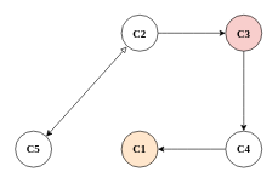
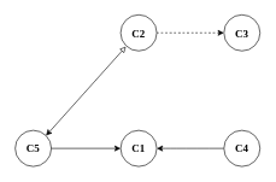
- <mxCell id="5" style="edgeStyle=orthogonalEdgeStyle;curved=1;rounded=0;orthogonalLoop=1;jettySize=auto;html=1;exitX=1;exitY=0.5;exitDx=0;exitDy=0;entryX=0;entryY=0.5;entryDx=0;entryDy=0;fontFamily=Verdana;fontSize=15;startArrow=none;startFill=0;endArrow=classic;endFill=1;" edge="1" parent="1" source="6" target="10"><mxGeometry x="202" y="165" as="geometry" /></mxCell>
+ <mxCell id="5" style="edgeStyle=orthogonalEdgeStyle;curved=1;rounded=0;orthogonalLoop=1;jettySize=auto;html=1;exitX=1;exitY=0.5;exitDx=0;exitDy=0;entryX=0;entryY=0.5;entryDx=0;entryDy=0;fontFamily=Verdana;fontSize=15;startArrow=none;startFill=0;endArrow=classic;endFill=1;dashed=1;" edge="1" parent="1" source="6" target="10"><mxGeometry x="202" y="165" as="geometry" /></mxCell>
- <mxCell id="10" value="C3" style="ellipse;whiteSpace=wrap;html=1;aspect=fixed;align=center;fontFamily=Verdana;fontStyle=1;fontSize=15;rotation=0;fillColor=#f8cecc;" vertex="1" parent="1"><mxGeometry x="309" y="20" width="50" height="50" as="geometry" /></mxCell>
+ <mxCell id="10" value="C3" style="ellipse;whiteSpace=wrap;html=1;aspect=fixed;align=center;fontFamily=Verdana;fontStyle=1;fontSize=15;rotation=0;" vertex="1" parent="1"><mxGeometry x="309" y="20" width="50" height="50" as="geometry" /></mxCell>
- <mxCell id="11" value="" style="edgeStyle=orthogonalEdgeStyle;curved=1;rounded=0;orthogonalLoop=1;jettySize=auto;html=1;fontFamily=Verdana;fontSize=15;startArrow=classic;startFill=1;endArrow=none;endFill=0;" edge="1" parent="1" source="9" target="10"><mxGeometry x="202" y="165" as="geometry" /></mxCell>
+ <mxCell id="8" style="rounded=0;orthogonalLoop=1;jettySize=auto;html=1;fontFamily=Verdana;fontSize=15;entryX=0;entryY=0.5;entryDx=0;entryDy=0;startArrow=none;startFill=0;endArrow=classic;endFill=1;exitX=1;exitY=0.5;exitDx=0;exitDy=0;" edge="1" parent="1" source="4" target="3"><mxGeometry x="202" y="165" as="geometry"><mxPoint x="116" y="205" as="sourcePoint" /><mxPoint x="131" y="215" as="targetPoint" /><Array as="points" /></mxGeometry></mxCell>
- <mxCell id="3" value="C1" style="ellipse;whiteSpace=wrap;html=1;aspect=fixed;align=center;fontFamily=Verdana;fontStyle=1;fontSize=15;rotation=0;fillColor=#ffe6cc;" vertex="1" parent="1"><mxGeometry x="166" y="180" width="50" height="50" as="geometry" /></mxCell>
+ <mxCell id="3" value="C1" style="ellipse;whiteSpace=wrap;html=1;aspect=fixed;align=center;fontFamily=Verdana;fontStyle=1;fontSize=15;rotation=0;" vertex="1" parent="1"><mxGeometry x="166" y="180" width="50" height="50" as="geometry" /></mxCell>
